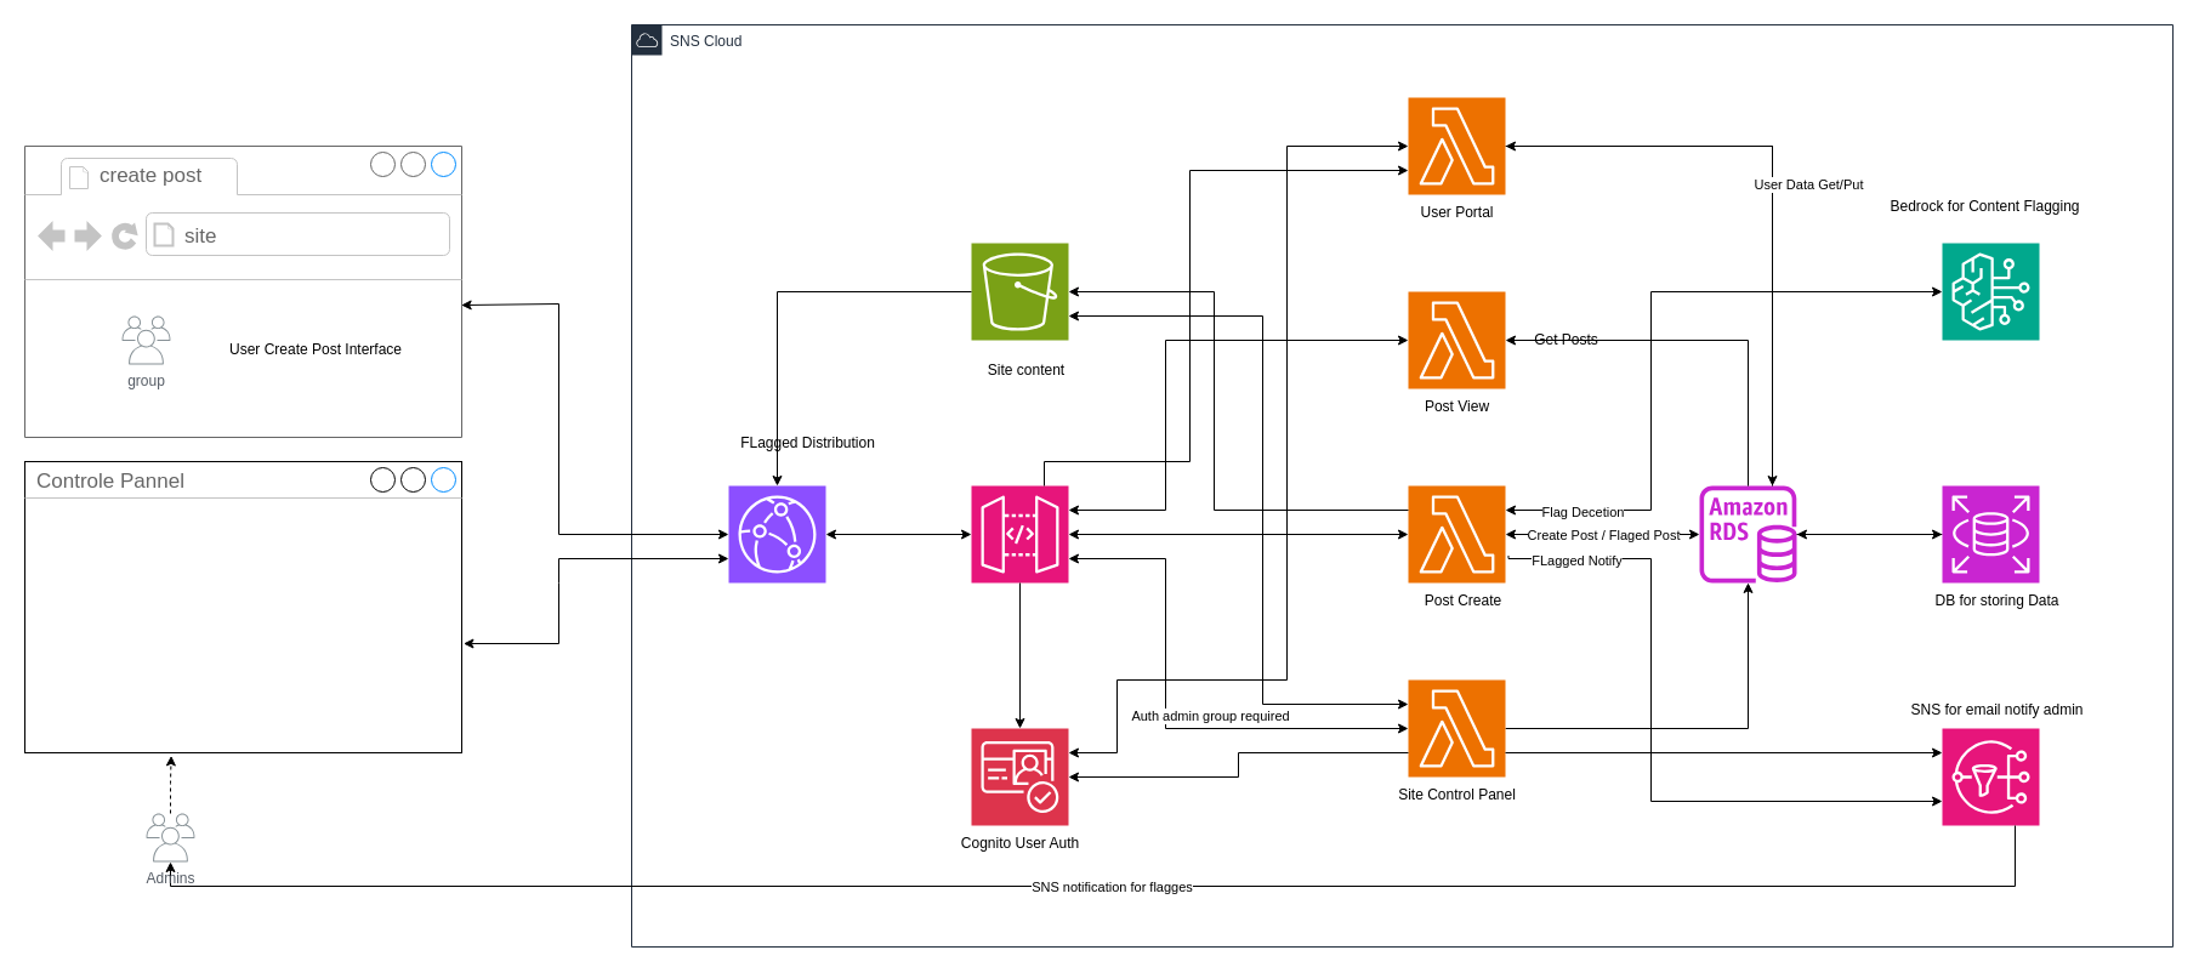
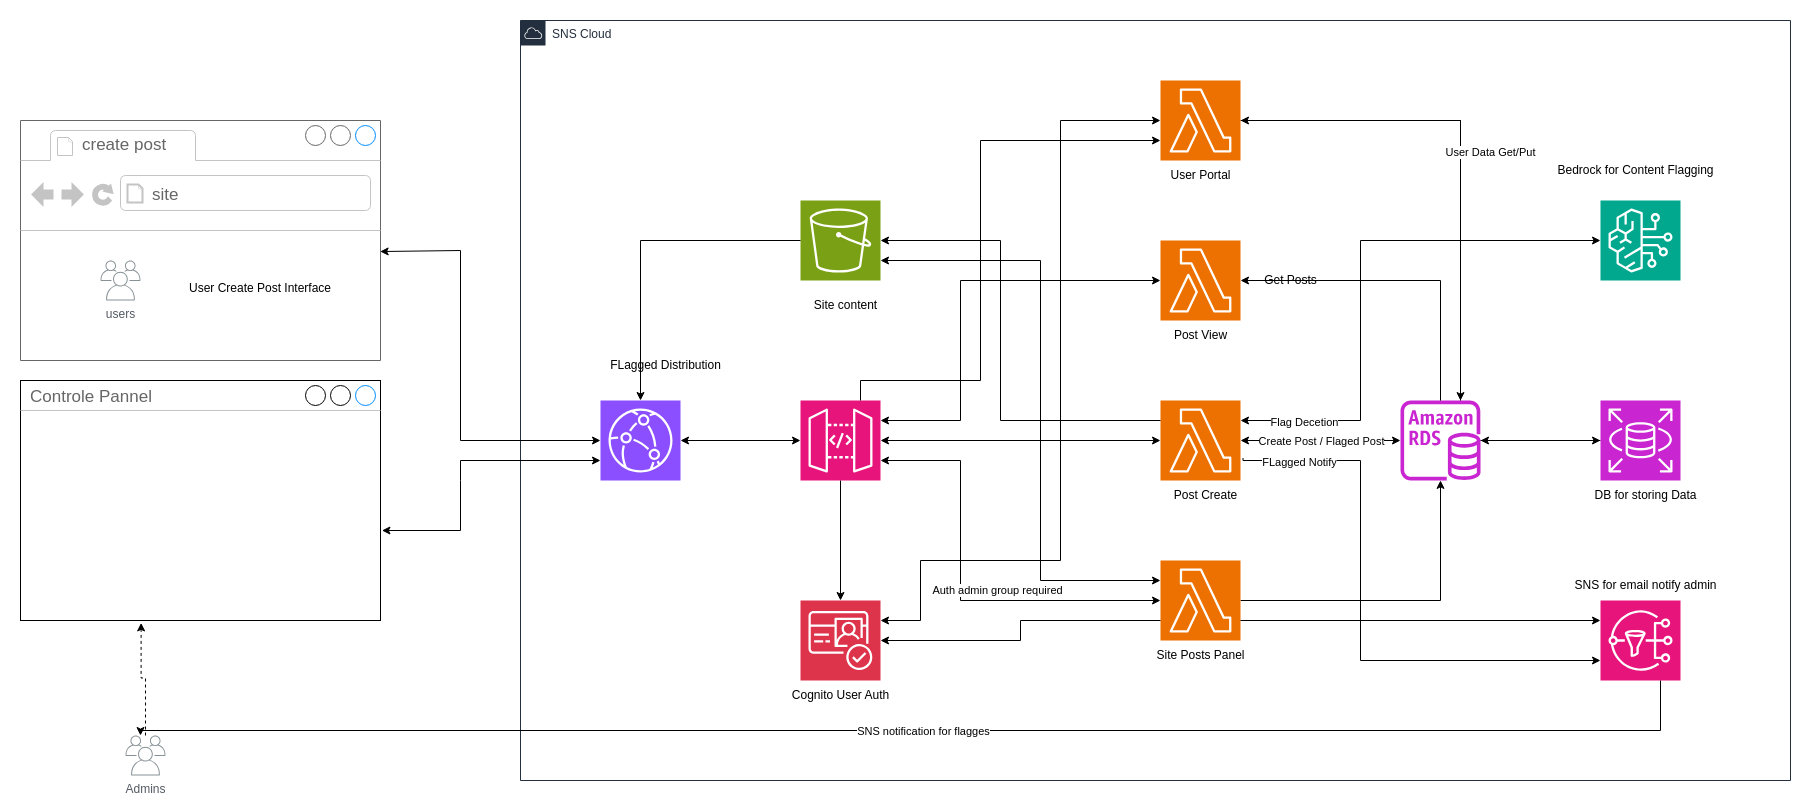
- <mxCell id="7" value="group" style="sketch=0;outlineConnect=0;gradientColor=none;fontColor=#545B64;strokeColor=none;fillColor=#879196;dashed=0;verticalLabelPosition=bottom;verticalAlign=top;align=center;html=1;fontSize=12;fontStyle=0;aspect=fixed;shape=mxgraph.aws4.illustration_users;pointerEvents=1" vertex="1" parent="3"><mxGeometry x="80" y="140" width="40" height="40" as="geometry" /></mxCell>
+ <mxCell id="7" value="users" style="sketch=0;outlineConnect=0;gradientColor=none;fontColor=#545B64;strokeColor=none;fillColor=#879196;dashed=0;verticalLabelPosition=bottom;verticalAlign=top;align=center;html=1;fontSize=12;fontStyle=0;aspect=fixed;shape=mxgraph.aws4.illustration_users;pointerEvents=1" vertex="1" parent="3"><mxGeometry x="80" y="140" width="40" height="40" as="geometry" /></mxCell>
- <mxCell id="23" value="Site Control Panel" style="text;html=1;align=center;verticalAlign=middle;resizable=0;points=[];autosize=1;strokeColor=none;fillColor=none;" vertex="1" parent="8"><mxGeometry x="620" y="620" width="120" height="30" as="geometry" /></mxCell>
+ <mxCell id="23" value="Site Posts Panel" style="text;html=1;align=center;verticalAlign=middle;resizable=0;points=[];autosize=1;strokeColor=none;fillColor=none;" vertex="1" parent="8"><mxGeometry x="620" y="620" width="120" height="30" as="geometry" /></mxCell>
- <mxCell id="60" value="Admins" style="sketch=0;outlineConnect=0;gradientColor=none;fontColor=#545B64;strokeColor=none;fillColor=#879196;dashed=0;verticalLabelPosition=bottom;verticalAlign=top;align=center;html=1;fontSize=12;fontStyle=0;aspect=fixed;shape=mxgraph.aws4.illustration_users;pointerEvents=1" vertex="1" parent="2"><mxGeometry x="100" y="650" width="40" height="40" as="geometry" /></mxCell>
+ <mxCell id="60" value="Admins" style="sketch=0;outlineConnect=0;gradientColor=none;fontColor=#545B64;strokeColor=none;fillColor=#879196;dashed=0;verticalLabelPosition=bottom;verticalAlign=top;align=center;html=1;fontSize=12;fontStyle=0;aspect=fixed;shape=mxgraph.aws4.illustration_users;pointerEvents=1" vertex="1" parent="2"><mxGeometry x="105" y="715" width="40" height="40" as="geometry" /></mxCell>
